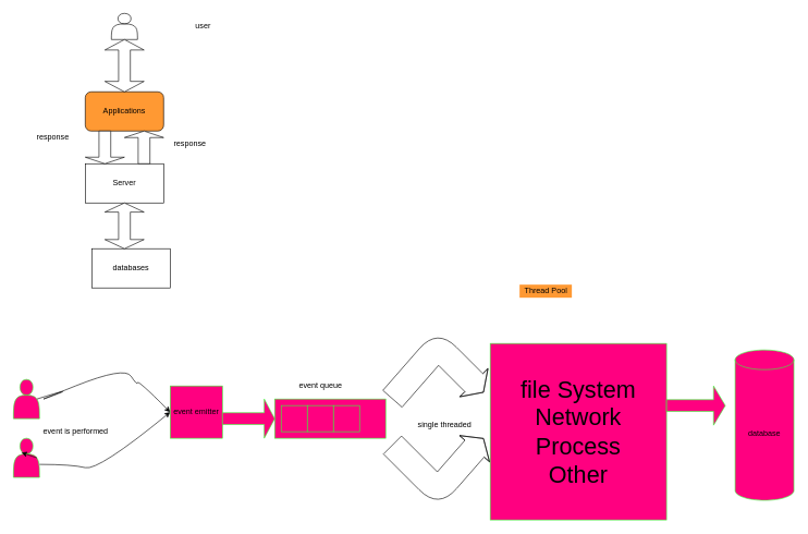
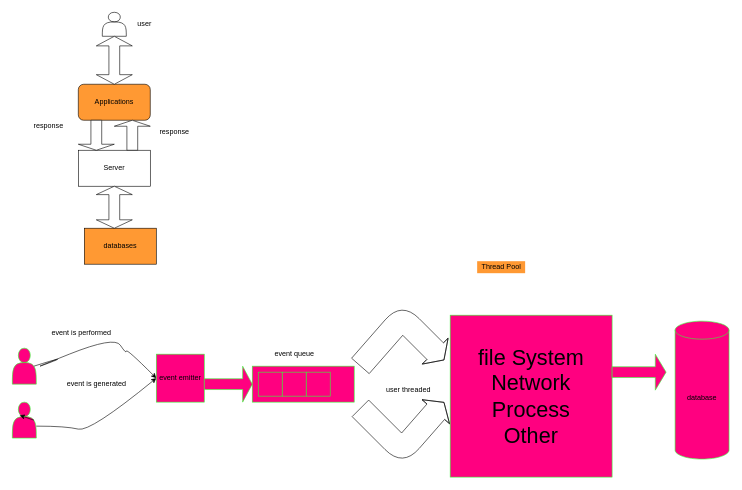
- <mxCell id="6" value="user" style="text;html=1;align=center;verticalAlign=middle;resizable=0;points=[];autosize=1;strokeColor=none;fillColor=none;" parent="1" vertex="1"><mxGeometry x="290" y="30" width="40" height="20" as="geometry" /></mxCell>
+ <mxCell id="6" value="user" style="text;html=1;align=center;verticalAlign=middle;resizable=0;points=[];autosize=1;strokeColor=none;fillColor=none;" parent="1" vertex="1"><mxGeometry x="220" y="30" width="40" height="20" as="geometry" /></mxCell>
- <mxCell id="4" value="databases" style="rounded=0;whiteSpace=wrap;html=1;" parent="1" vertex="1"><mxGeometry x="140" y="380" width="120" height="60" as="geometry" /></mxCell>
+ <mxCell id="4" value="databases" style="rounded=0;whiteSpace=wrap;html=1;fillColor=#ff9933;" parent="1" vertex="1"><mxGeometry x="140" y="380" width="120" height="60" as="geometry" /></mxCell>
+ <mxCell id="20" value="event is generated" style="text;html=1;align=center;verticalAlign=middle;resizable=0;points=[];autosize=1;strokeColor=none;fillColor=none;" parent="1" vertex="1"><mxGeometry x="105" y="630" width="110" height="20" as="geometry" /></mxCell>
- <mxCell id="29" value="single threaded" style="text;html=1;align=center;verticalAlign=middle;resizable=0;points=[];autosize=1;strokeColor=none;fillColor=none;" parent="1" vertex="1"><mxGeometry x="630" y="640" width="100" height="20" as="geometry" /></mxCell>
+ <mxCell id="29" value="user threaded" style="text;html=1;align=center;verticalAlign=middle;resizable=0;points=[];autosize=1;strokeColor=none;fillColor=none;" parent="1" vertex="1"><mxGeometry x="630" y="640" width="100" height="20" as="geometry" /></mxCell>
- <mxCell id="16" value="event is performed" style="text;html=1;align=center;verticalAlign=middle;resizable=0;points=[];autosize=1;strokeColor=none;fillColor=none;" parent="1" vertex="1"><mxGeometry x="60" y="650" width="110" height="20" as="geometry" /></mxCell>
+ <mxCell id="16" value="event is performed" style="text;html=1;align=center;verticalAlign=middle;resizable=0;points=[];autosize=1;strokeColor=none;fillColor=none;" parent="1" vertex="1"><mxGeometry x="80" y="545" width="110" height="20" as="geometry" /></mxCell>
